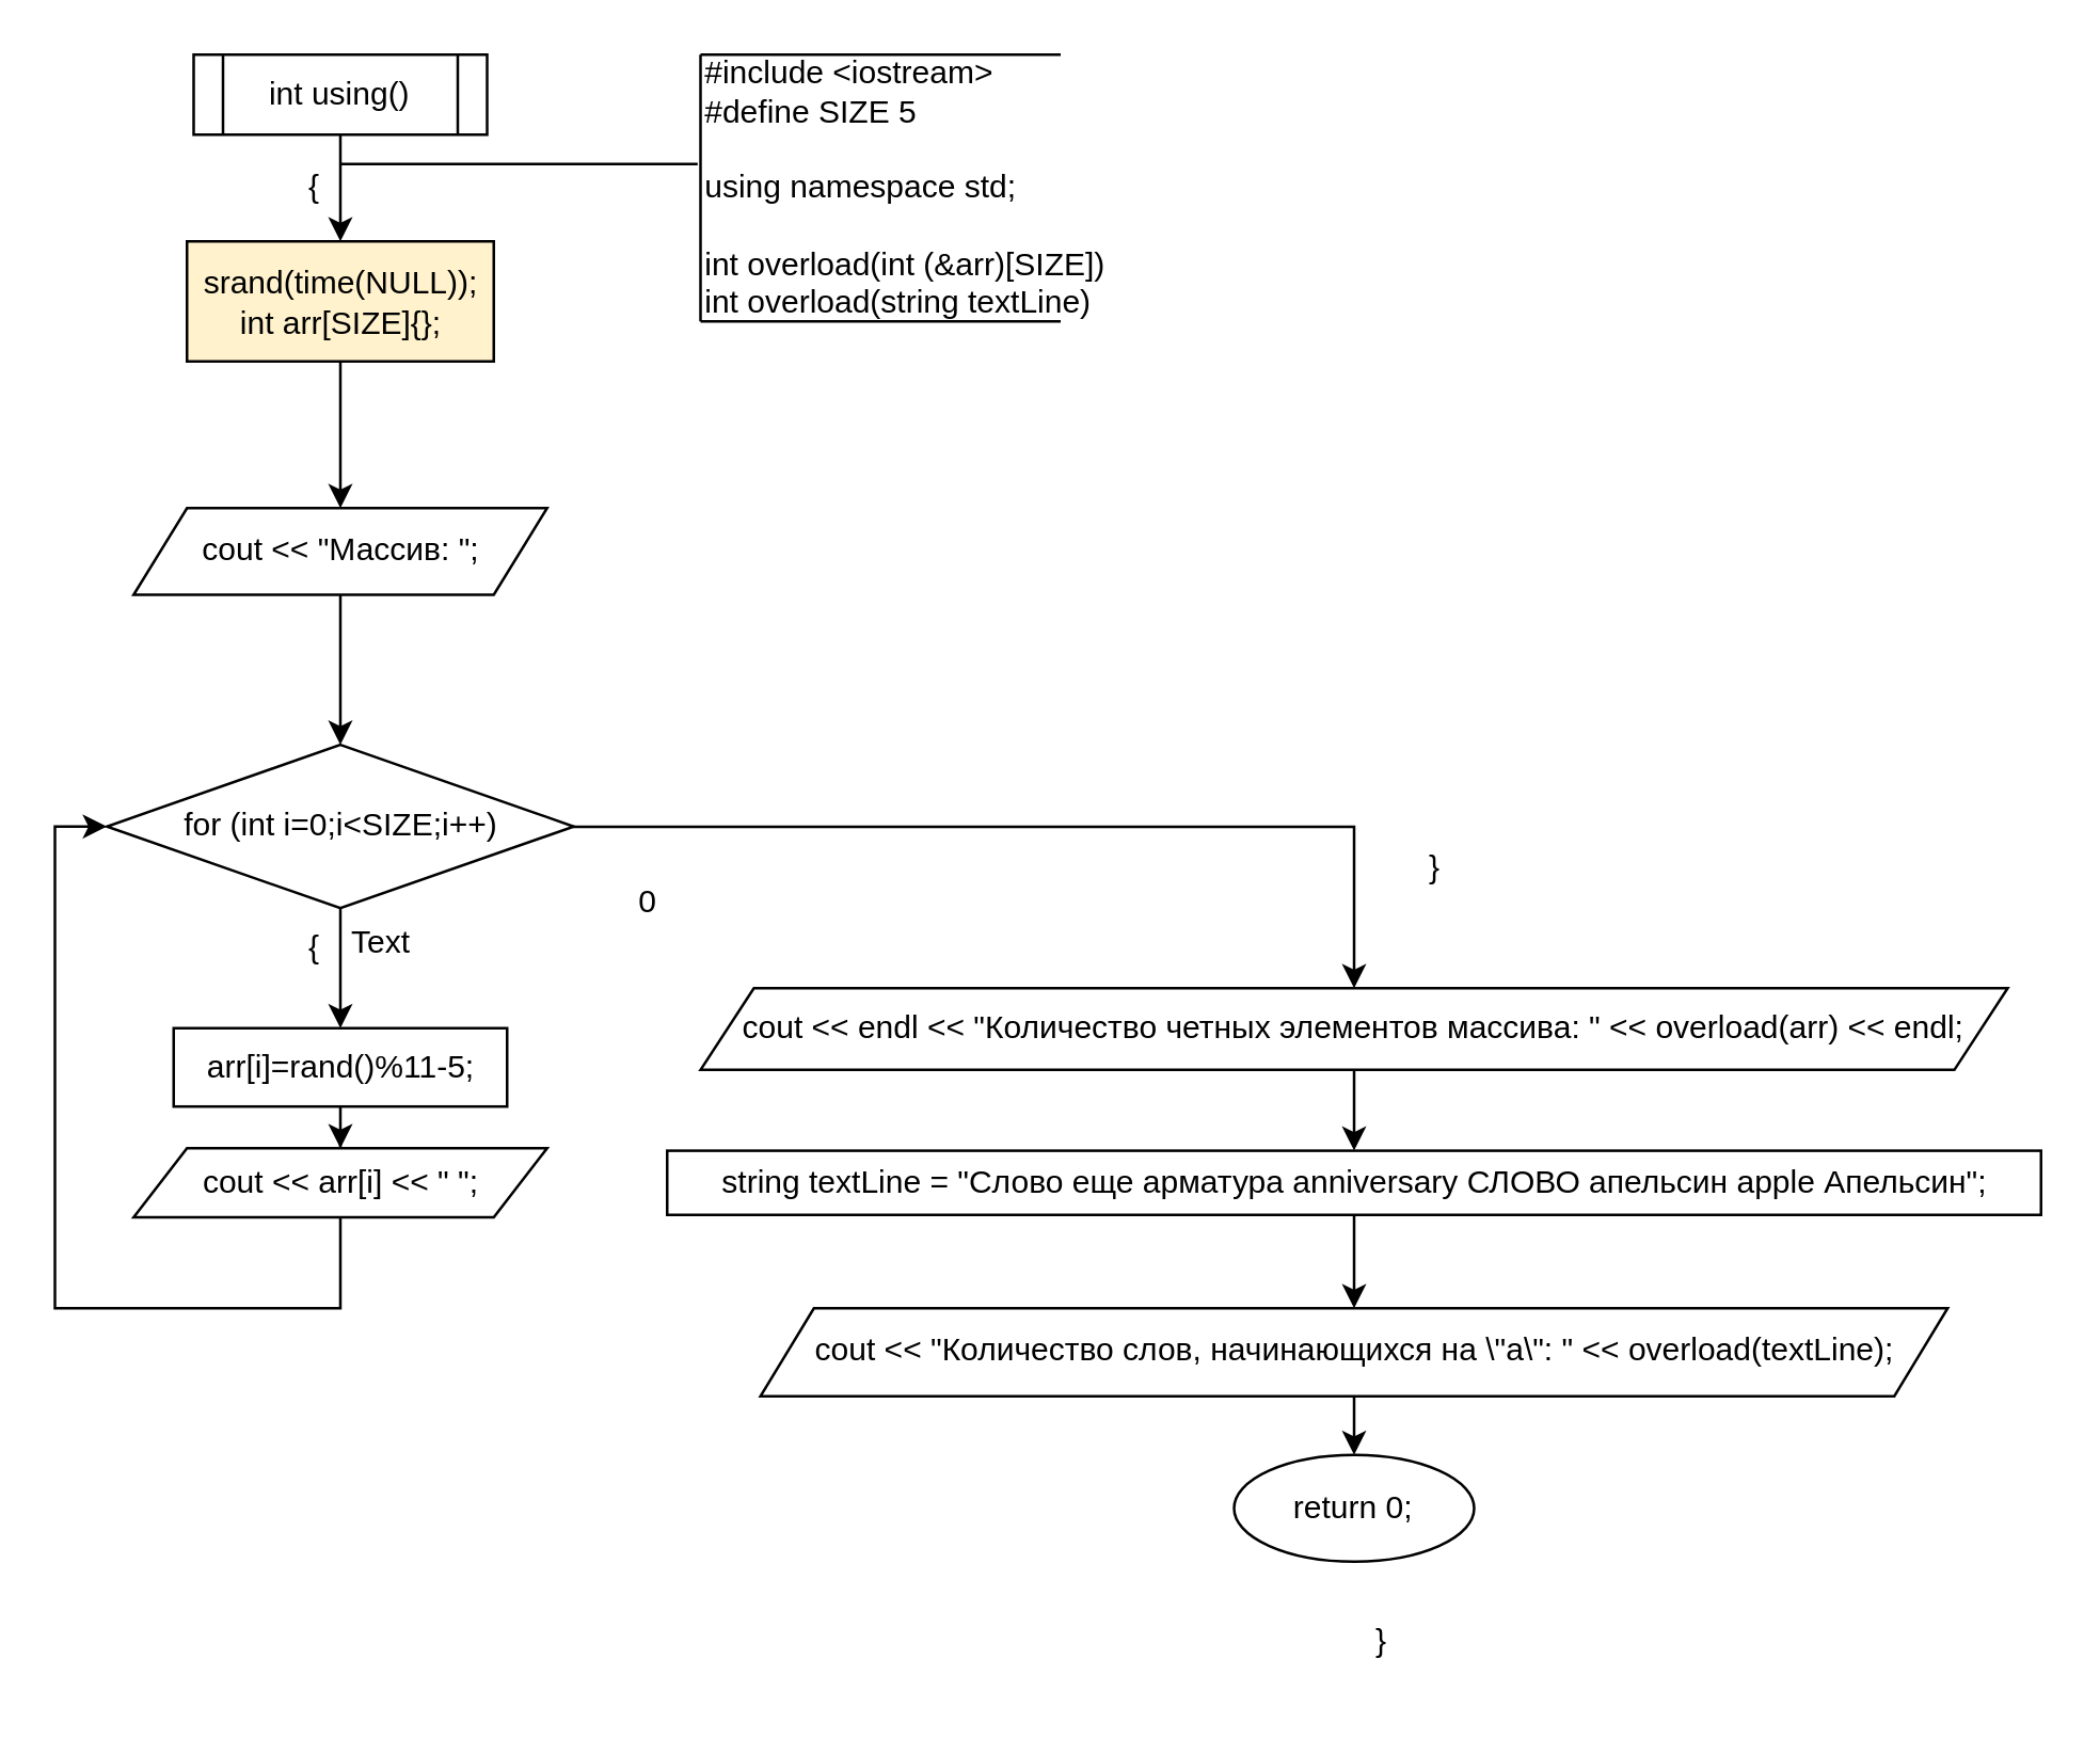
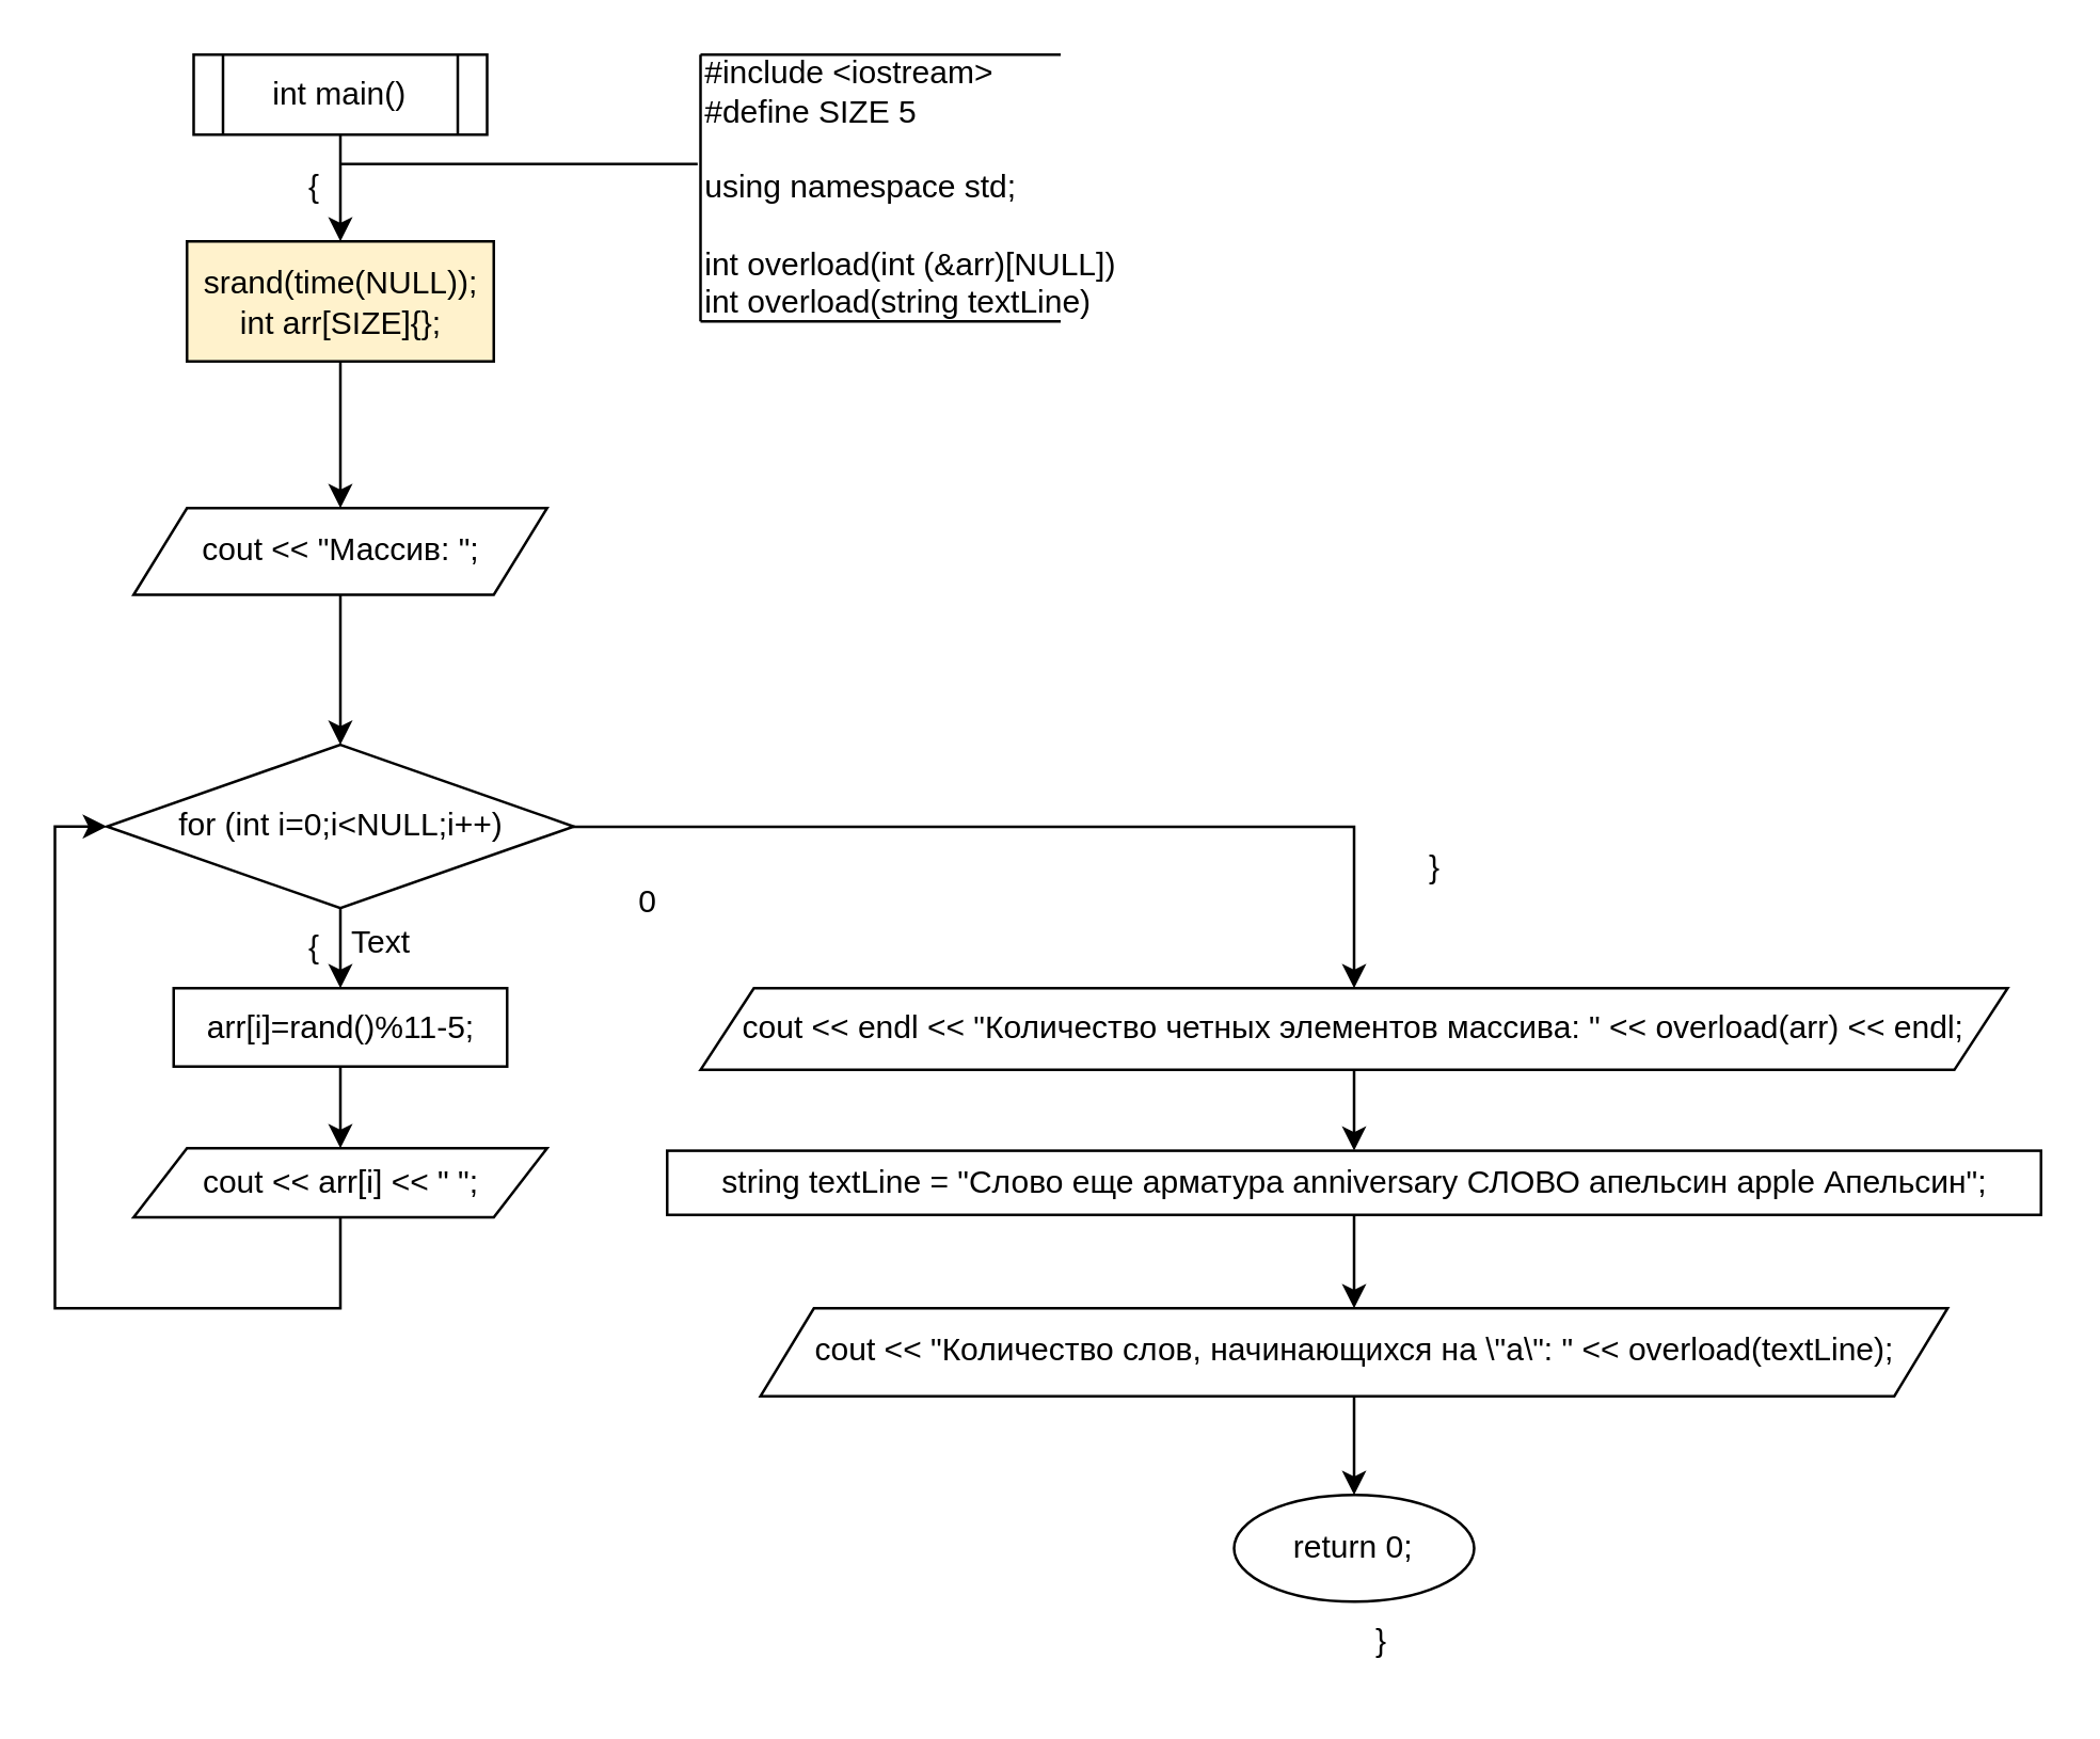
- <mxCell id="3" value="int using()" style="shape=process;whiteSpace=wrap;html=1;backgroundOutline=1;" vertex="1" parent="1"><mxGeometry x="72" y="20" width="110" height="30" as="geometry" /></mxCell>
+ <mxCell id="3" value="int main()" style="shape=process;whiteSpace=wrap;html=1;backgroundOutline=1;" vertex="1" parent="1"><mxGeometry x="72" y="20" width="110" height="30" as="geometry" /></mxCell>
- <mxCell id="22" value="#include &amp;lt;iostream&amp;gt; &lt;br&gt;#define SIZE 5 &lt;br&gt;&lt;br&gt;using namespace std; &lt;br&gt;&lt;br&gt;int overload(int (&amp;amp;arr)[SIZE])&lt;br&gt;int overload(string textLine)" style="text;html=1;align=left;verticalAlign=middle;whiteSpace=wrap;rounded=0;" vertex="1" parent="1"><mxGeometry x="262" y="20" width="180" height="100" as="geometry" /></mxCell>
+ <mxCell id="22" value="#include &amp;lt;iostream&amp;gt; &lt;br&gt;#define SIZE 5 &lt;br&gt;&lt;br&gt;using namespace std; &lt;br&gt;&lt;br&gt;int overload(int (&amp;amp;arr)[NULL])&lt;br&gt;int overload(string textLine)" style="text;html=1;align=left;verticalAlign=middle;whiteSpace=wrap;rounded=0;" vertex="1" parent="1"><mxGeometry x="262" y="20" width="180" height="100" as="geometry" /></mxCell>
- <mxCell id="10" value="for (int i=0;i&amp;lt;SIZE;i++)" style="rhombus;whiteSpace=wrap;html=1;" vertex="1" parent="1"><mxGeometry x="39.5" y="278.75" width="175" height="61.25" as="geometry" /></mxCell>
+ <mxCell id="10" value="for (int i=0;i&amp;lt;NULL;i++)" style="rhombus;whiteSpace=wrap;html=1;" vertex="1" parent="1"><mxGeometry x="39.5" y="278.75" width="175" height="61.25" as="geometry" /></mxCell>
- <mxCell id="12" value="arr[i]=rand()%11-5;" style="whiteSpace=wrap;html=1;" vertex="1" parent="1"><mxGeometry x="64.5" y="385" width="125" height="29.38" as="geometry" /></mxCell>
+ <mxCell id="12" value="arr[i]=rand()%11-5;" style="whiteSpace=wrap;html=1;" vertex="1" parent="1"><mxGeometry x="64.5" y="370" width="125" height="29.38" as="geometry" /></mxCell>
- <mxCell id="21" value="return 0;" style="ellipse;whiteSpace=wrap;html=1;" vertex="1" parent="1"><mxGeometry x="462" y="545" width="90" height="40" as="geometry" /></mxCell>
+ <mxCell id="21" value="return 0;" style="ellipse;whiteSpace=wrap;html=1;" vertex="1" parent="1"><mxGeometry x="462" y="560" width="90" height="40" as="geometry" /></mxCell>
